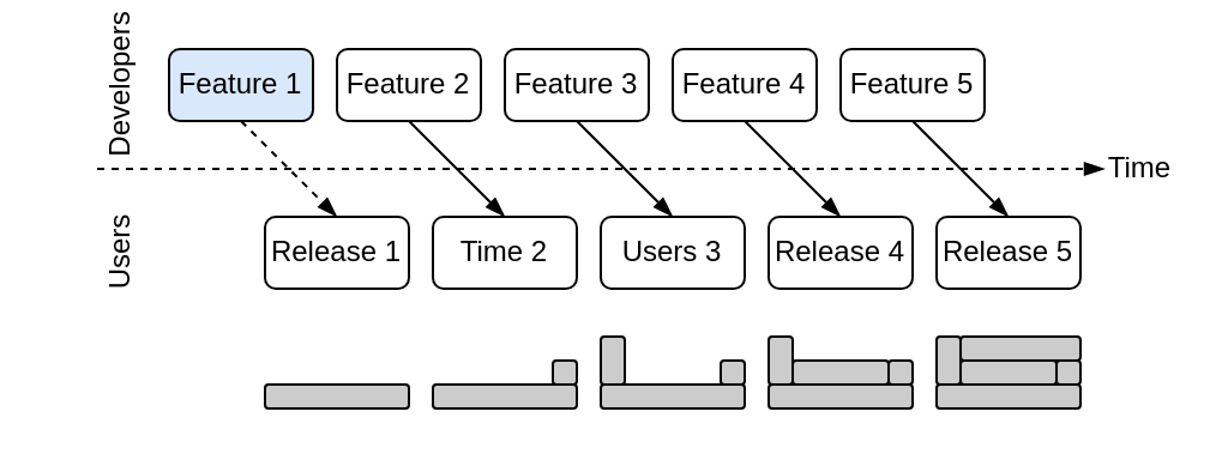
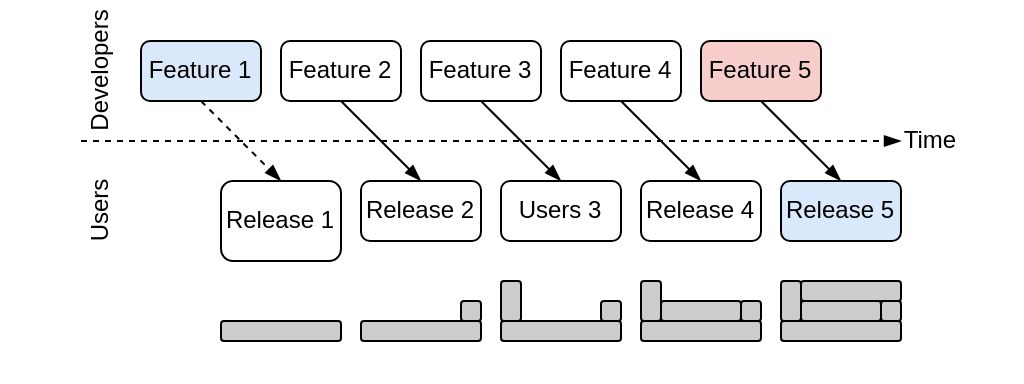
- <mxCell id="8" value="Feature 5" style="rounded=1;whiteSpace=wrap;html=1;" vertex="1" parent="1"><mxGeometry x="350" y="20" width="60" height="30" as="geometry" /></mxCell>
+ <mxCell id="8" value="Feature 5" style="rounded=1;whiteSpace=wrap;html=1;fillColor=#f8cecc;" vertex="1" parent="1"><mxGeometry x="350" y="20" width="60" height="30" as="geometry" /></mxCell>
- <mxCell id="4" value="Time" style="text;html=1;strokeColor=none;fillColor=none;align=center;verticalAlign=middle;whiteSpace=wrap;rounded=0;" vertex="1" parent="1"><mxGeometry x="460" y="60" width="30" height="20" as="geometry" /></mxCell>
+ <mxCell id="4" value="Time" style="text;html=1;strokeColor=none;fillColor=none;align=center;verticalAlign=middle;whiteSpace=wrap;rounded=0;" vertex="1" parent="1"><mxGeometry x="450" y="60" width="30" height="20" as="geometry" /></mxCell>
- <mxCell id="11" value="Release 1" style="rounded=1;whiteSpace=wrap;html=1;" vertex="1" parent="1"><mxGeometry x="110" y="90" width="60" height="30" as="geometry" /></mxCell>
+ <mxCell id="11" value="Release 1" style="rounded=1;whiteSpace=wrap;html=1;" vertex="1" parent="1"><mxGeometry x="110" y="90" width="60" height="40" as="geometry" /></mxCell>
- <mxCell id="12" value="Time 2" style="rounded=1;whiteSpace=wrap;html=1;" vertex="1" parent="1"><mxGeometry x="180" y="90" width="60" height="30" as="geometry" /></mxCell>
+ <mxCell id="12" value="Release 2" style="rounded=1;whiteSpace=wrap;html=1;" vertex="1" parent="1"><mxGeometry x="180" y="90" width="60" height="30" as="geometry" /></mxCell>
- <mxCell id="15" value="Release 5" style="rounded=1;whiteSpace=wrap;html=1;" vertex="1" parent="1"><mxGeometry x="390" y="90" width="60" height="30" as="geometry" /></mxCell>
+ <mxCell id="15" value="Release 5" style="rounded=1;whiteSpace=wrap;html=1;fillColor=#dae8fc;" vertex="1" parent="1"><mxGeometry x="390" y="90" width="60" height="30" as="geometry" /></mxCell>
